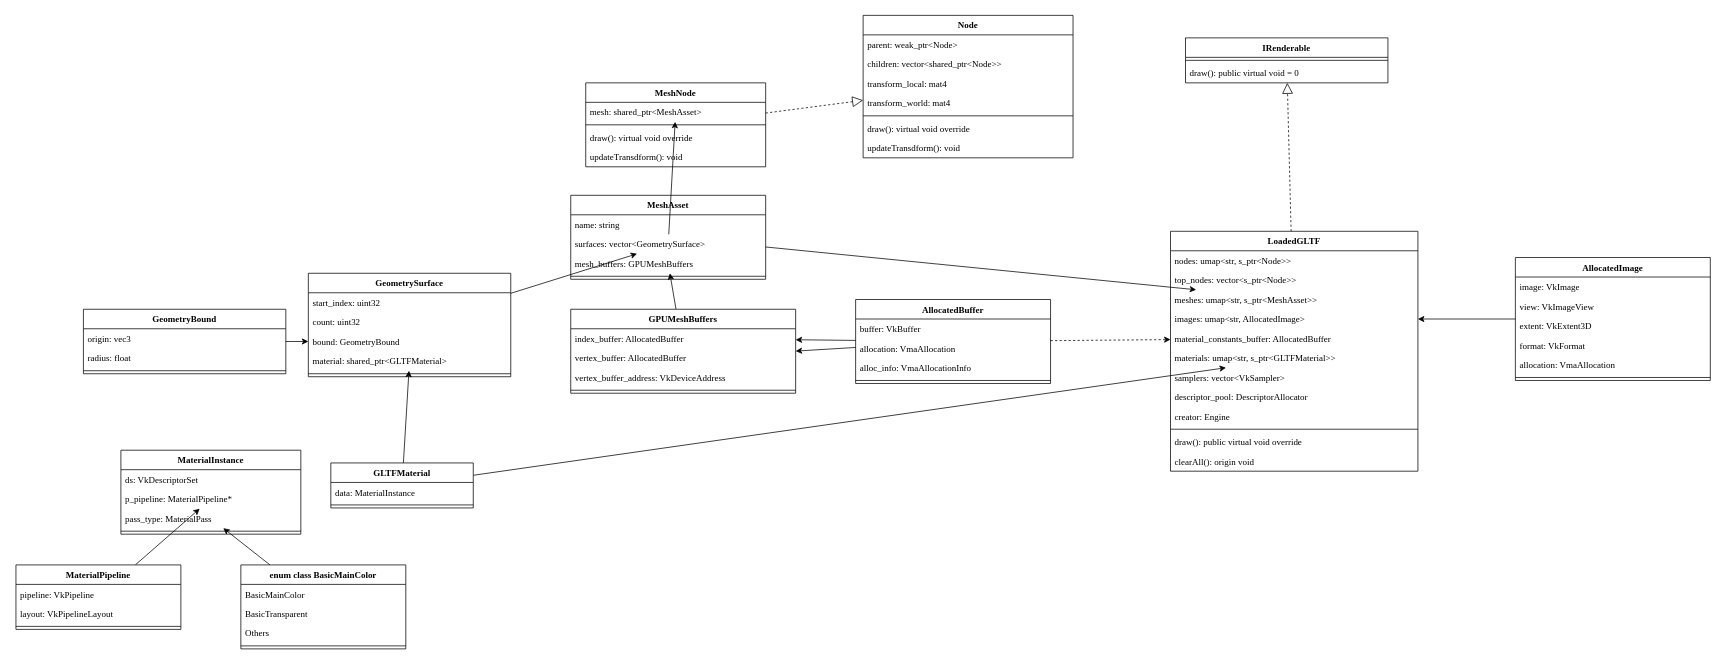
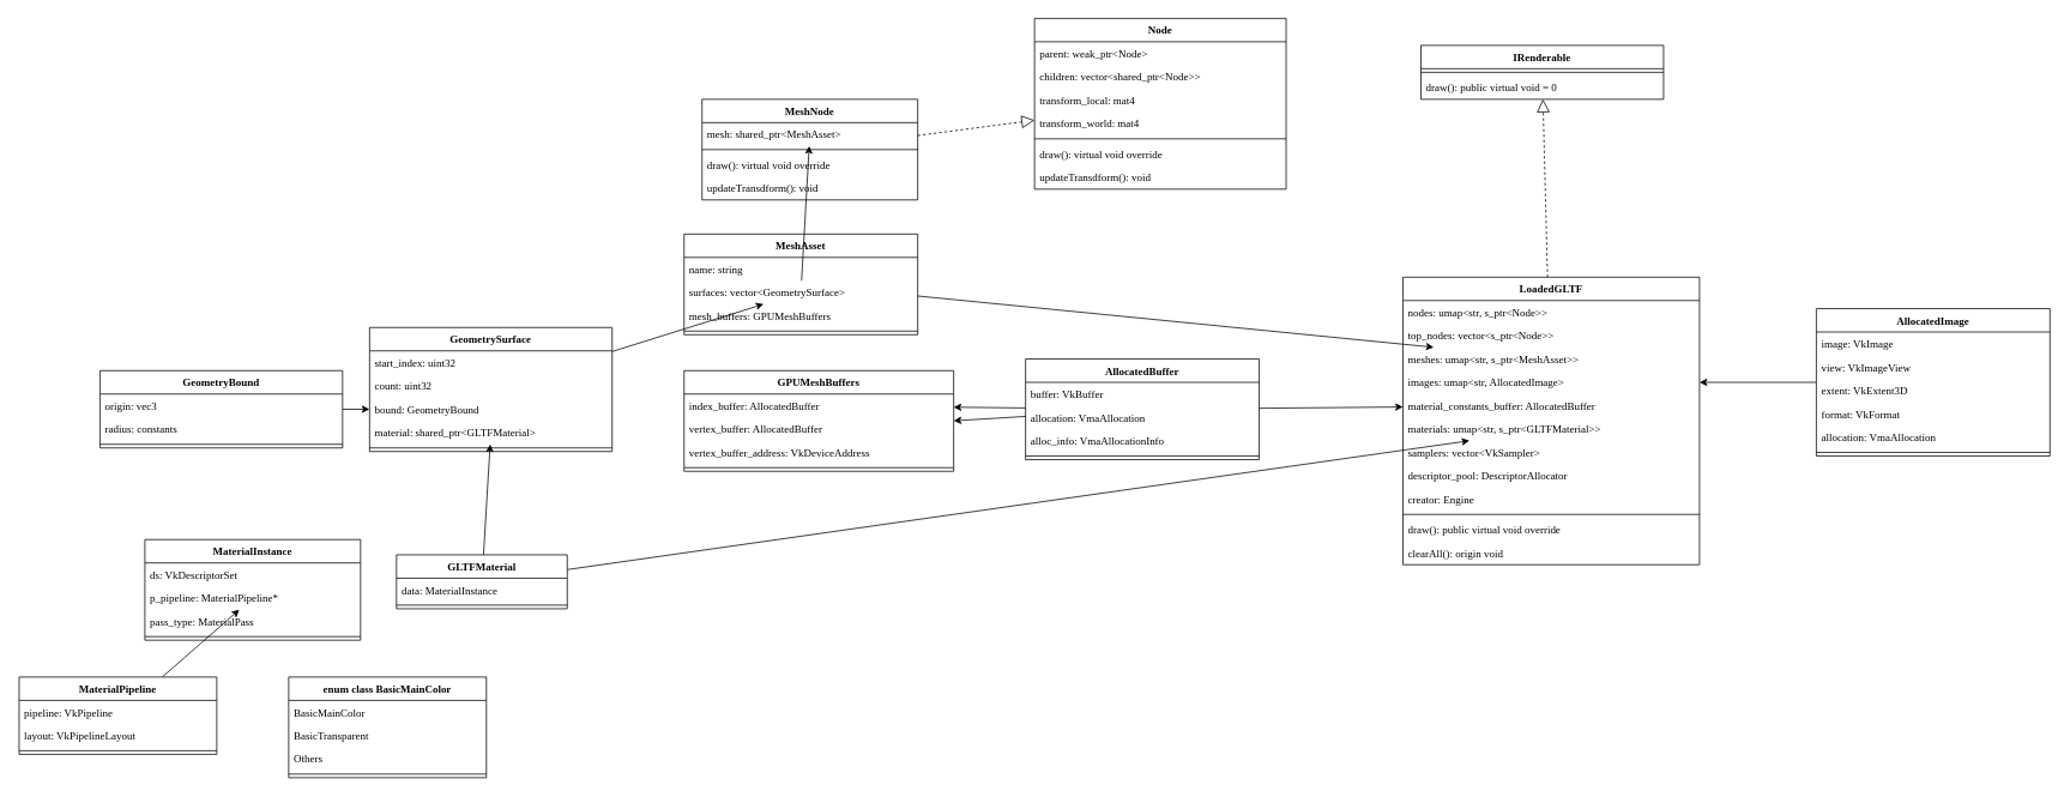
- <mxCell id="33" style="edgeStyle=none;html=1;fontFamily=Lucida Console;" parent="1" source="34" target="23" edge="1"><mxGeometry relative="1" as="geometry" /></mxCell>
- <mxCell id="67" style="edgeStyle=none;html=1;fontFamily=Lucida Console;dashed=1;" parent="1" source="68" target="78" edge="1"><mxGeometry relative="1" as="geometry" /></mxCell>
+ <mxCell id="67" style="edgeStyle=none;html=1;fontFamily=Lucida Console;" parent="1" source="68" target="78" edge="1"><mxGeometry relative="1" as="geometry" /></mxCell>
- <mxCell id="63" value="radius: float" style="text;strokeColor=none;fillColor=none;align=left;verticalAlign=top;spacingLeft=4;spacingRight=4;overflow=hidden;rotatable=0;points=[[0,0.5],[1,0.5]];portConstraint=eastwest;fontFamily=Lucida Console;" parent="61" vertex="1"><mxGeometry y="52" width="270" height="26" as="geometry" /></mxCell>
+ <mxCell id="63" value="radius: constants" style="text;strokeColor=none;fillColor=none;align=left;verticalAlign=top;spacingLeft=4;spacingRight=4;overflow=hidden;rotatable=0;points=[[0,0.5],[1,0.5]];portConstraint=eastwest;fontFamily=Lucida Console;" parent="61" vertex="1"><mxGeometry y="52" width="270" height="26" as="geometry" /></mxCell>
- <mxCell id="54" style="edgeStyle=none;html=1;fontFamily=Lucida Console;" parent="1" source="55" target="47" edge="1"><mxGeometry relative="1" as="geometry" /></mxCell>
